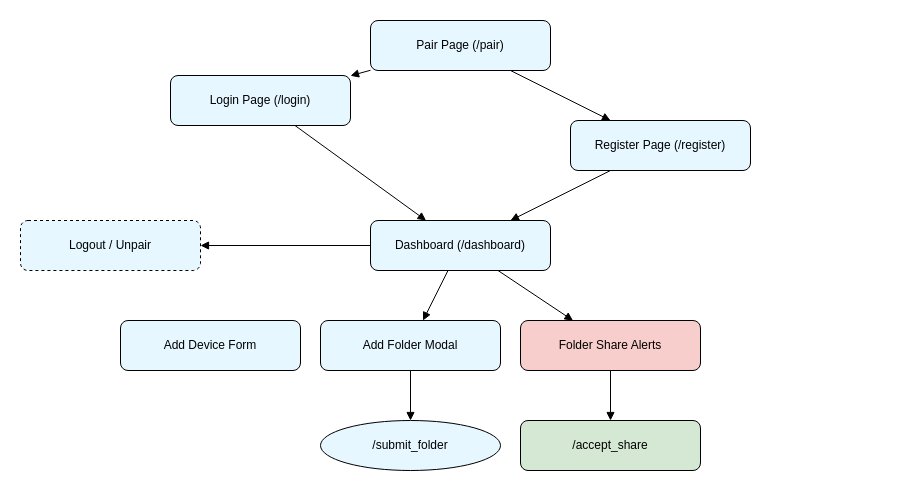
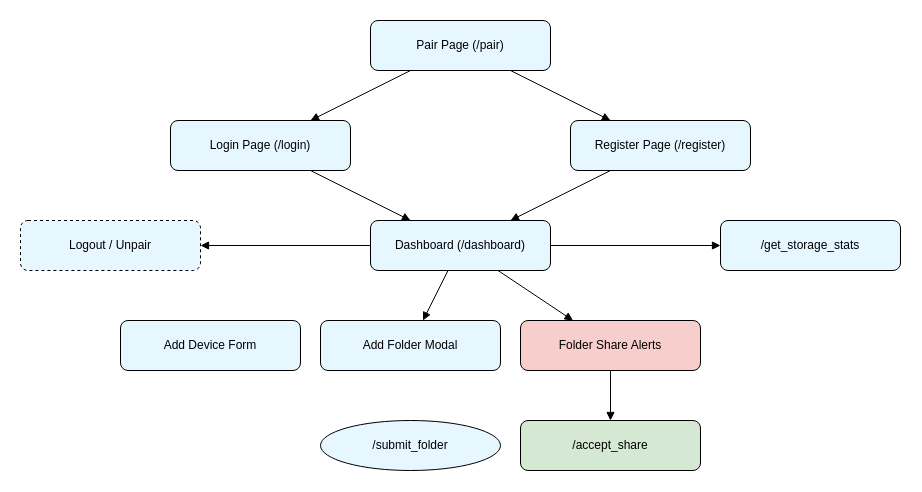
- <mxCell id="3" value="Login Page (/login)" style="rounded=1;whiteSpace=wrap;html=1;fillColor=#e6f7ff;" vertex="1" parent="1"><mxGeometry x="170" y="75" width="180" height="50" as="geometry" /></mxCell>
+ <mxCell id="3" value="Login Page (/login)" style="rounded=1;whiteSpace=wrap;html=1;fillColor=#e6f7ff;" vertex="1" parent="1"><mxGeometry x="170" y="120" width="180" height="50" as="geometry" /></mxCell>
+ <mxCell id="21" value="" style="endArrow=block;html=1;rounded=1;" edge="1" parent="1" source="5" target="11"><mxGeometry relative="1" as="geometry" /></mxCell>
+ <mxCell id="11" value="/get_storage_stats" style="rounded=1;whiteSpace=wrap;html=1;fillColor=#e6f7ff;" vertex="1" parent="1"><mxGeometry x="720" y="220" width="180" height="50" as="geometry" /></mxCell>
- <mxCell id="19" value="" style="endArrow=block;html=1;rounded=1;" edge="1" parent="1" source="7" target="9"><mxGeometry relative="1" as="geometry" /></mxCell>
